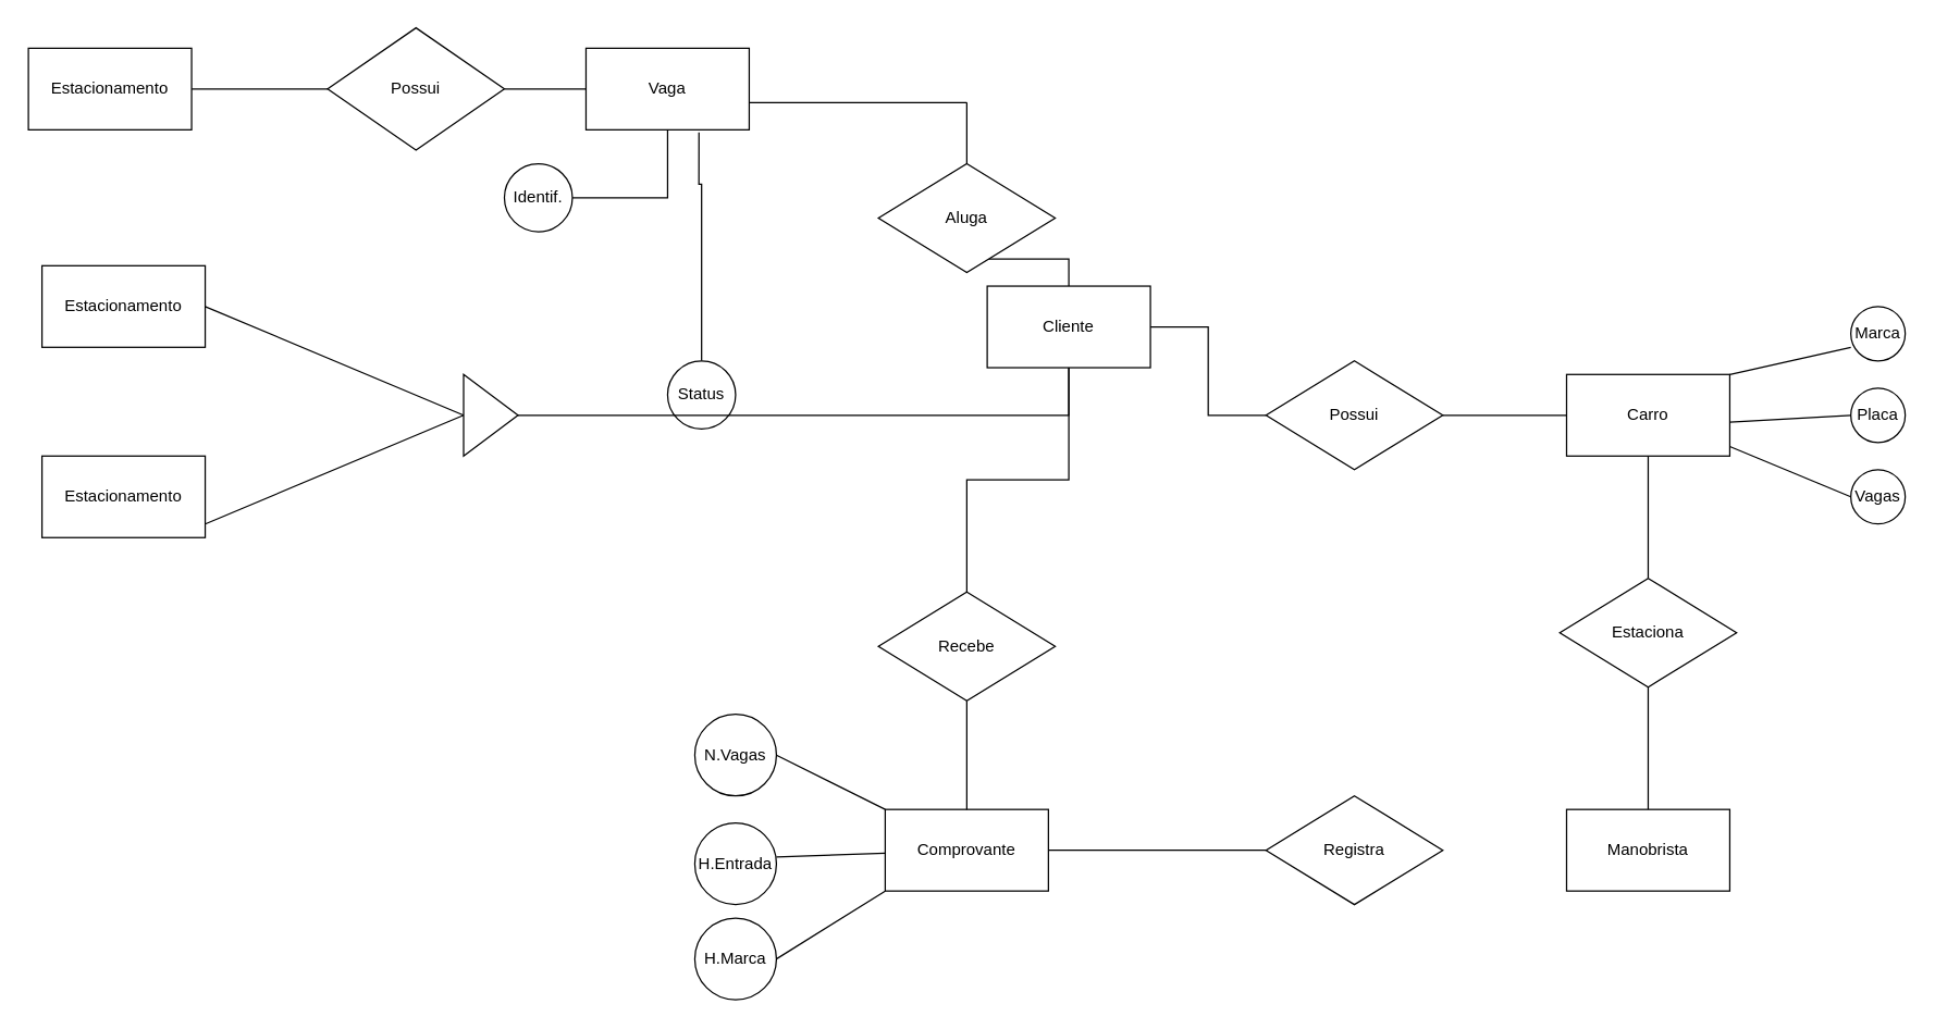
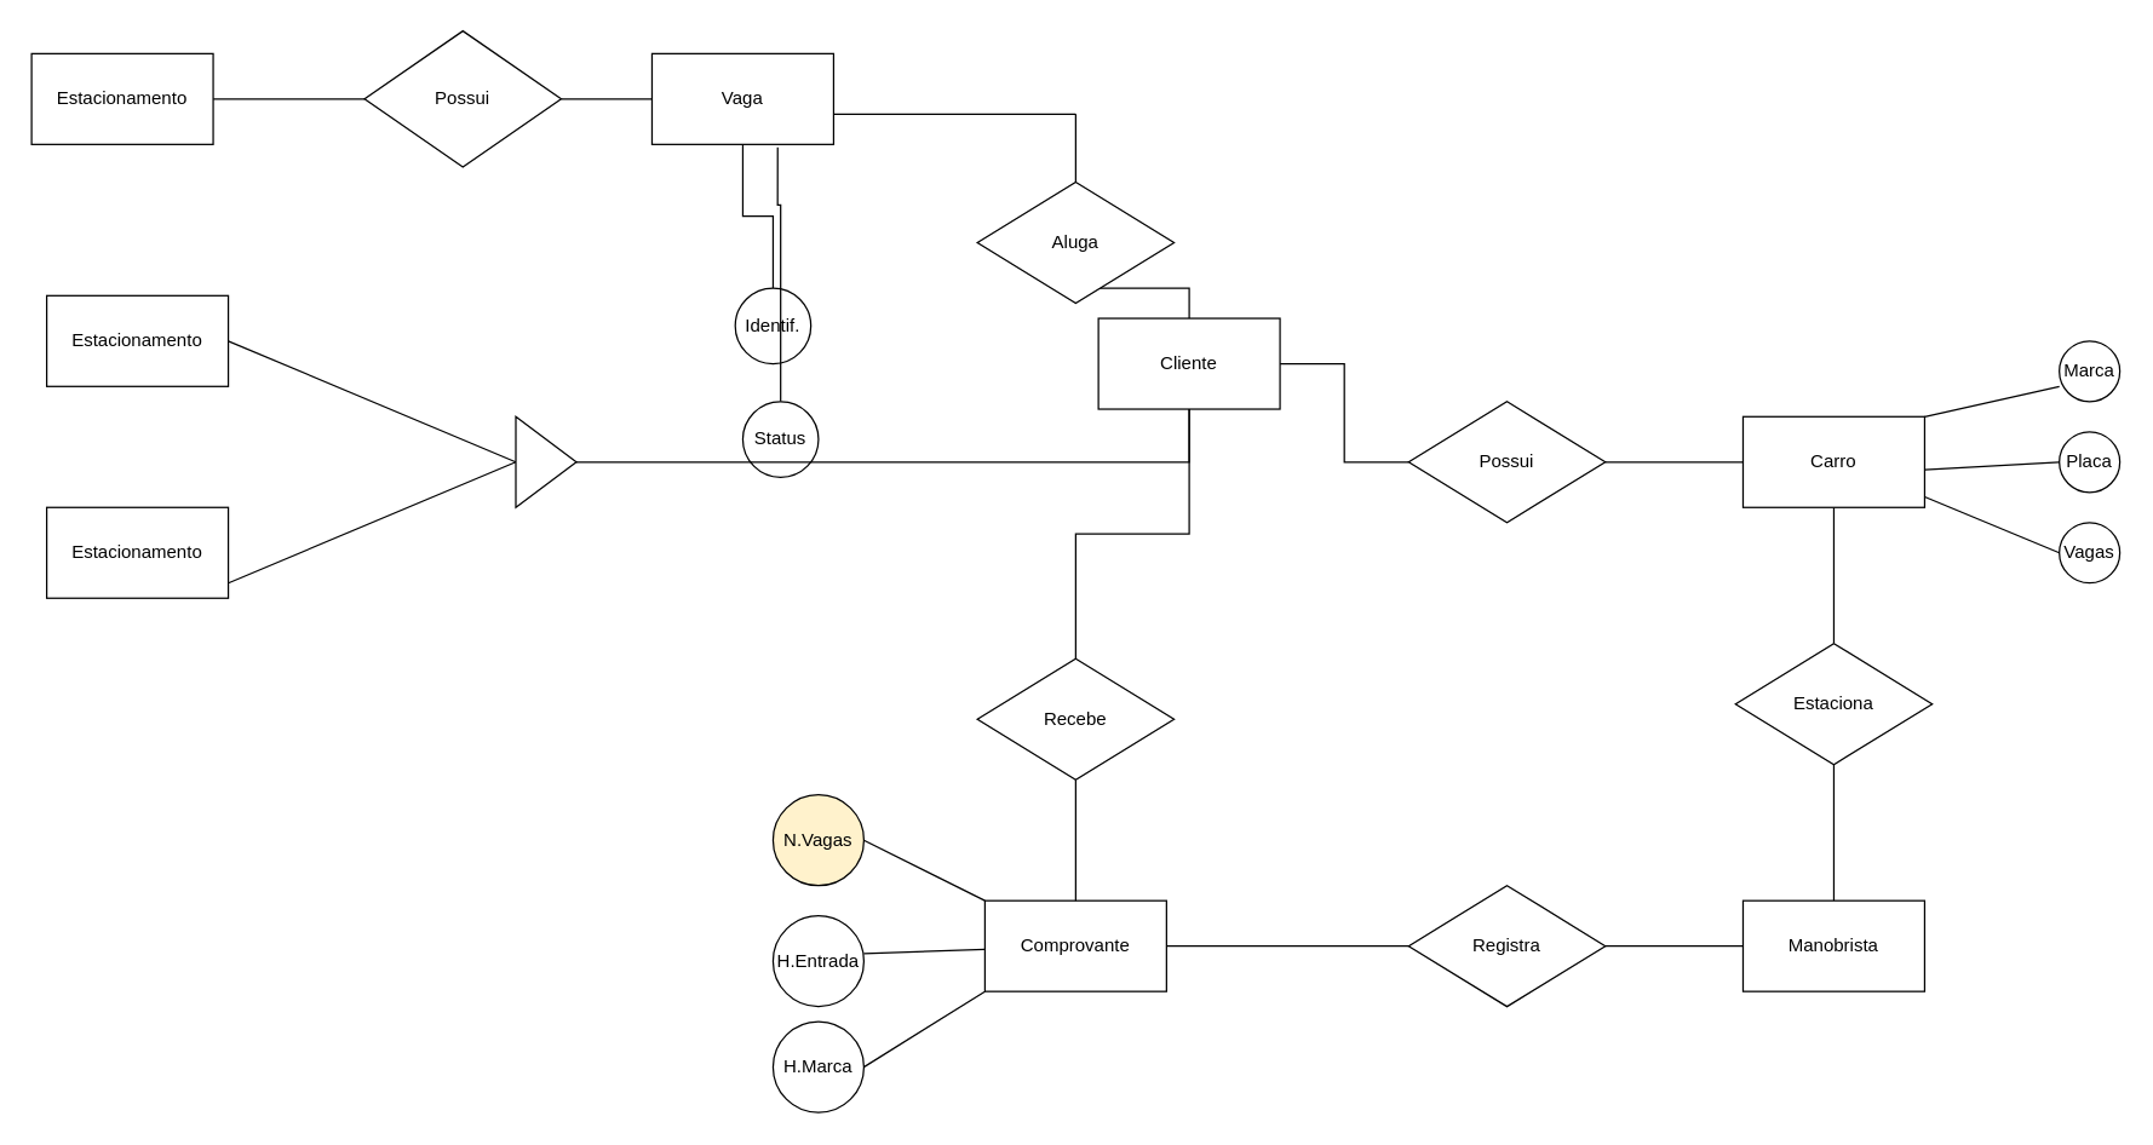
- <mxCell id="8" value="Identif." style="ellipse;whiteSpace=wrap;html=1;aspect=fixed;" vertex="1" parent="1"><mxGeometry x="370" y="120" width="50" height="50" as="geometry" /></mxCell>
+ <mxCell id="8" value="Identif." style="ellipse;whiteSpace=wrap;html=1;aspect=fixed;" vertex="1" parent="1"><mxGeometry x="485" y="190" width="50" height="50" as="geometry" /></mxCell>
- <mxCell id="42" value="N.Vagas" style="ellipse;whiteSpace=wrap;html=1;aspect=fixed;" vertex="1" parent="1"><mxGeometry x="510" y="525" width="60" height="60" as="geometry" /></mxCell>
+ <mxCell id="42" value="N.Vagas" style="ellipse;whiteSpace=wrap;html=1;aspect=fixed;fillColor=#fff2cc;" vertex="1" parent="1"><mxGeometry x="510" y="525" width="60" height="60" as="geometry" /></mxCell>
+ <mxCell id="36" style="edgeStyle=orthogonalEdgeStyle;rounded=0;orthogonalLoop=1;jettySize=auto;html=1;exitX=1;exitY=0.5;exitDx=0;exitDy=0;entryX=0;entryY=0.5;entryDx=0;entryDy=0;endArrow=none;endFill=0;" edge="1" parent="1" source="37" target="35"><mxGeometry relative="1" as="geometry" /></mxCell>
